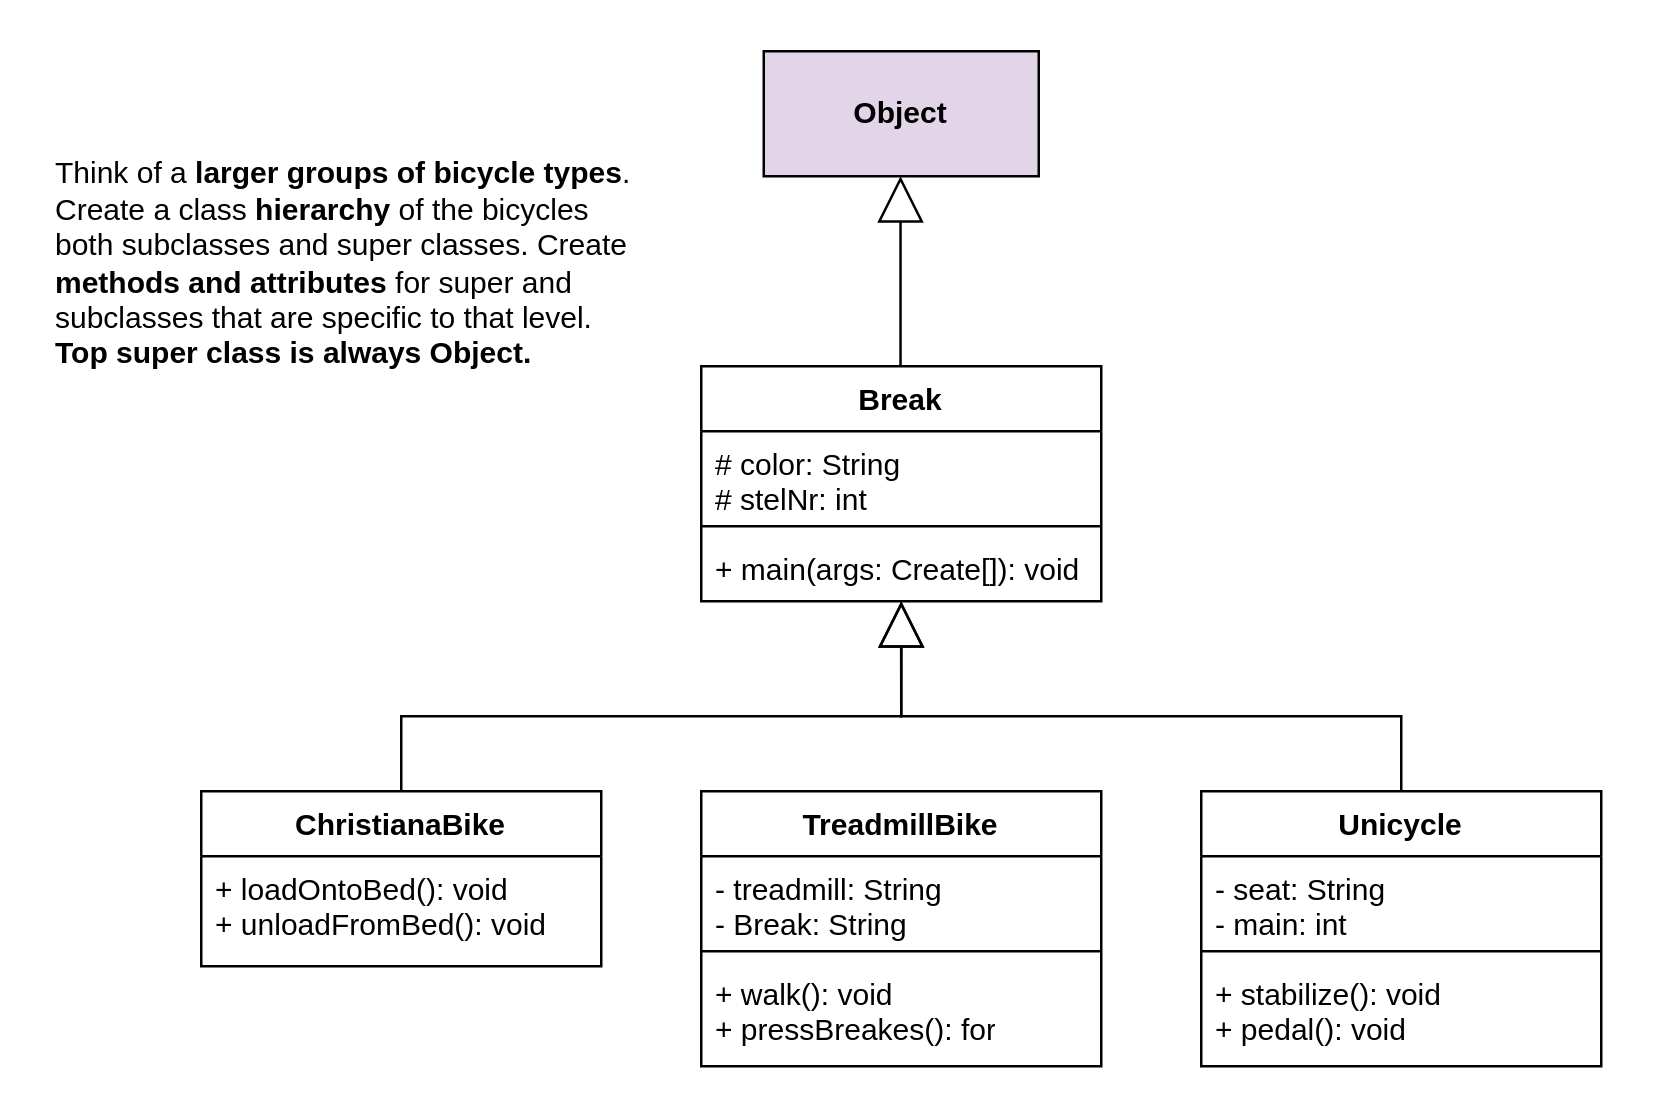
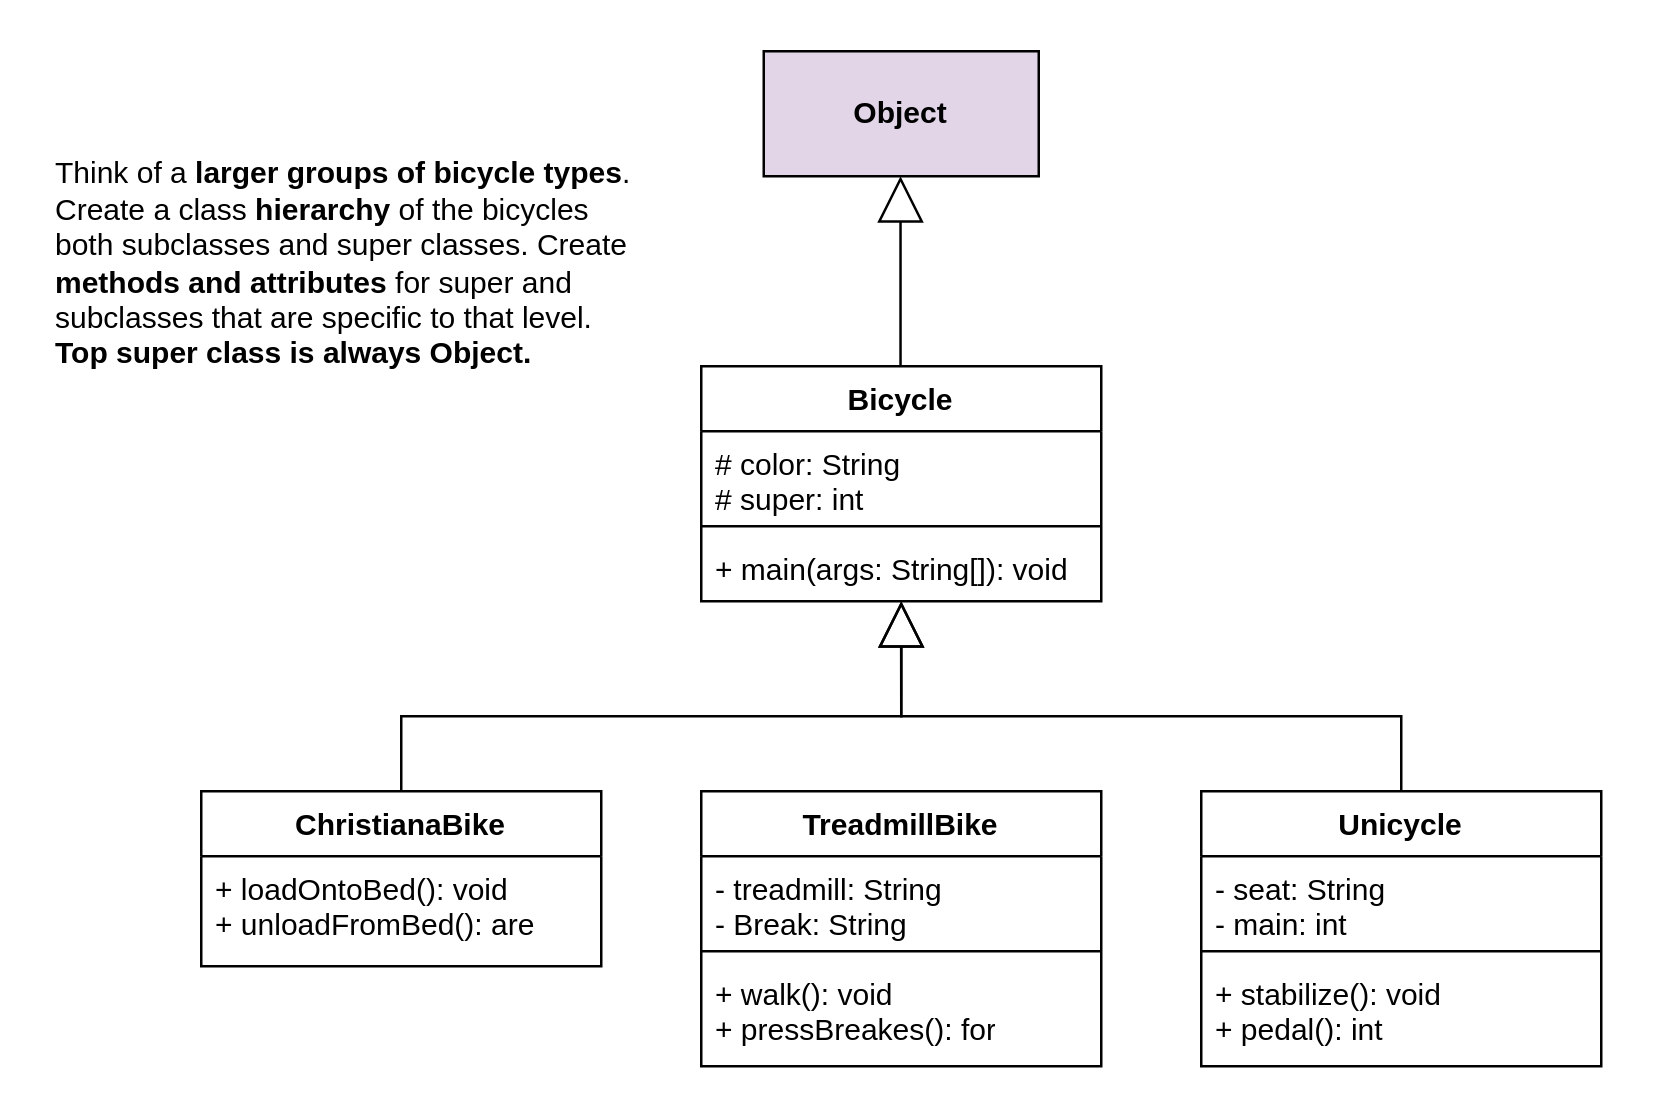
- <mxCell id="2" value="Break" style="swimlane;fontStyle=1;align=center;verticalAlign=top;childLayout=stackLayout;horizontal=1;startSize=26;horizontalStack=0;resizeParent=1;resizeParentMax=0;resizeLast=0;collapsible=1;marginBottom=0;whiteSpace=wrap;html=1;" vertex="1" parent="1"><mxGeometry x="280" y="146" width="160" height="94" as="geometry" /></mxCell>
+ <mxCell id="2" value="Bicycle" style="swimlane;fontStyle=1;align=center;verticalAlign=top;childLayout=stackLayout;horizontal=1;startSize=26;horizontalStack=0;resizeParent=1;resizeParentMax=0;resizeLast=0;collapsible=1;marginBottom=0;whiteSpace=wrap;html=1;" vertex="1" parent="1"><mxGeometry x="280" y="146" width="160" height="94" as="geometry" /></mxCell>
- <mxCell id="3" value="# color: String&lt;div&gt;# stelNr: int&lt;/div&gt;" style="text;strokeColor=none;fillColor=none;align=left;verticalAlign=top;spacingLeft=4;spacingRight=4;overflow=hidden;rotatable=0;points=[[0,0.5],[1,0.5]];portConstraint=eastwest;whiteSpace=wrap;html=1;" vertex="1" parent="2"><mxGeometry y="26" width="160" height="34" as="geometry" /></mxCell>
+ <mxCell id="3" value="# color: String&lt;div&gt;# super: int&lt;/div&gt;" style="text;strokeColor=none;fillColor=none;align=left;verticalAlign=top;spacingLeft=4;spacingRight=4;overflow=hidden;rotatable=0;points=[[0,0.5],[1,0.5]];portConstraint=eastwest;whiteSpace=wrap;html=1;" vertex="1" parent="2"><mxGeometry y="26" width="160" height="34" as="geometry" /></mxCell>
- <mxCell id="5" value="+ main(args: Create[]): void" style="text;strokeColor=none;fillColor=none;align=left;verticalAlign=top;spacingLeft=4;spacingRight=4;overflow=hidden;rotatable=0;points=[[0,0.5],[1,0.5]];portConstraint=eastwest;whiteSpace=wrap;html=1;" vertex="1" parent="2"><mxGeometry y="68" width="160" height="26" as="geometry" /></mxCell>
+ <mxCell id="5" value="+ main(args: String[]): void" style="text;strokeColor=none;fillColor=none;align=left;verticalAlign=top;spacingLeft=4;spacingRight=4;overflow=hidden;rotatable=0;points=[[0,0.5],[1,0.5]];portConstraint=eastwest;whiteSpace=wrap;html=1;" vertex="1" parent="2"><mxGeometry y="68" width="160" height="26" as="geometry" /></mxCell>
- <mxCell id="7" value="+ loadOntoBed(): void&lt;div&gt;+ unloadFromBed(): void&lt;/div&gt;" style="text;strokeColor=none;fillColor=none;align=left;verticalAlign=top;spacingLeft=4;spacingRight=4;overflow=hidden;rotatable=0;points=[[0,0.5],[1,0.5]];portConstraint=eastwest;whiteSpace=wrap;html=1;" vertex="1" parent="6"><mxGeometry y="26" width="160" height="44" as="geometry" /></mxCell>
+ <mxCell id="7" value="+ loadOntoBed(): void&lt;div&gt;+ unloadFromBed(): are&lt;/div&gt;" style="text;strokeColor=none;fillColor=none;align=left;verticalAlign=top;spacingLeft=4;spacingRight=4;overflow=hidden;rotatable=0;points=[[0,0.5],[1,0.5]];portConstraint=eastwest;whiteSpace=wrap;html=1;" vertex="1" parent="6"><mxGeometry y="26" width="160" height="44" as="geometry" /></mxCell>
- <mxCell id="15" value="+ stabilize(): void&lt;div&gt;+ pedal(): void&lt;/div&gt;" style="text;strokeColor=none;fillColor=none;align=left;verticalAlign=top;spacingLeft=4;spacingRight=4;overflow=hidden;rotatable=0;points=[[0,0.5],[1,0.5]];portConstraint=eastwest;whiteSpace=wrap;html=1;" vertex="1" parent="12"><mxGeometry y="68" width="160" height="42" as="geometry" /></mxCell>
+ <mxCell id="15" value="+ stabilize(): void&lt;div&gt;+ pedal(): int&lt;/div&gt;" style="text;strokeColor=none;fillColor=none;align=left;verticalAlign=top;spacingLeft=4;spacingRight=4;overflow=hidden;rotatable=0;points=[[0,0.5],[1,0.5]];portConstraint=eastwest;whiteSpace=wrap;html=1;" vertex="1" parent="12"><mxGeometry y="68" width="160" height="42" as="geometry" /></mxCell>
